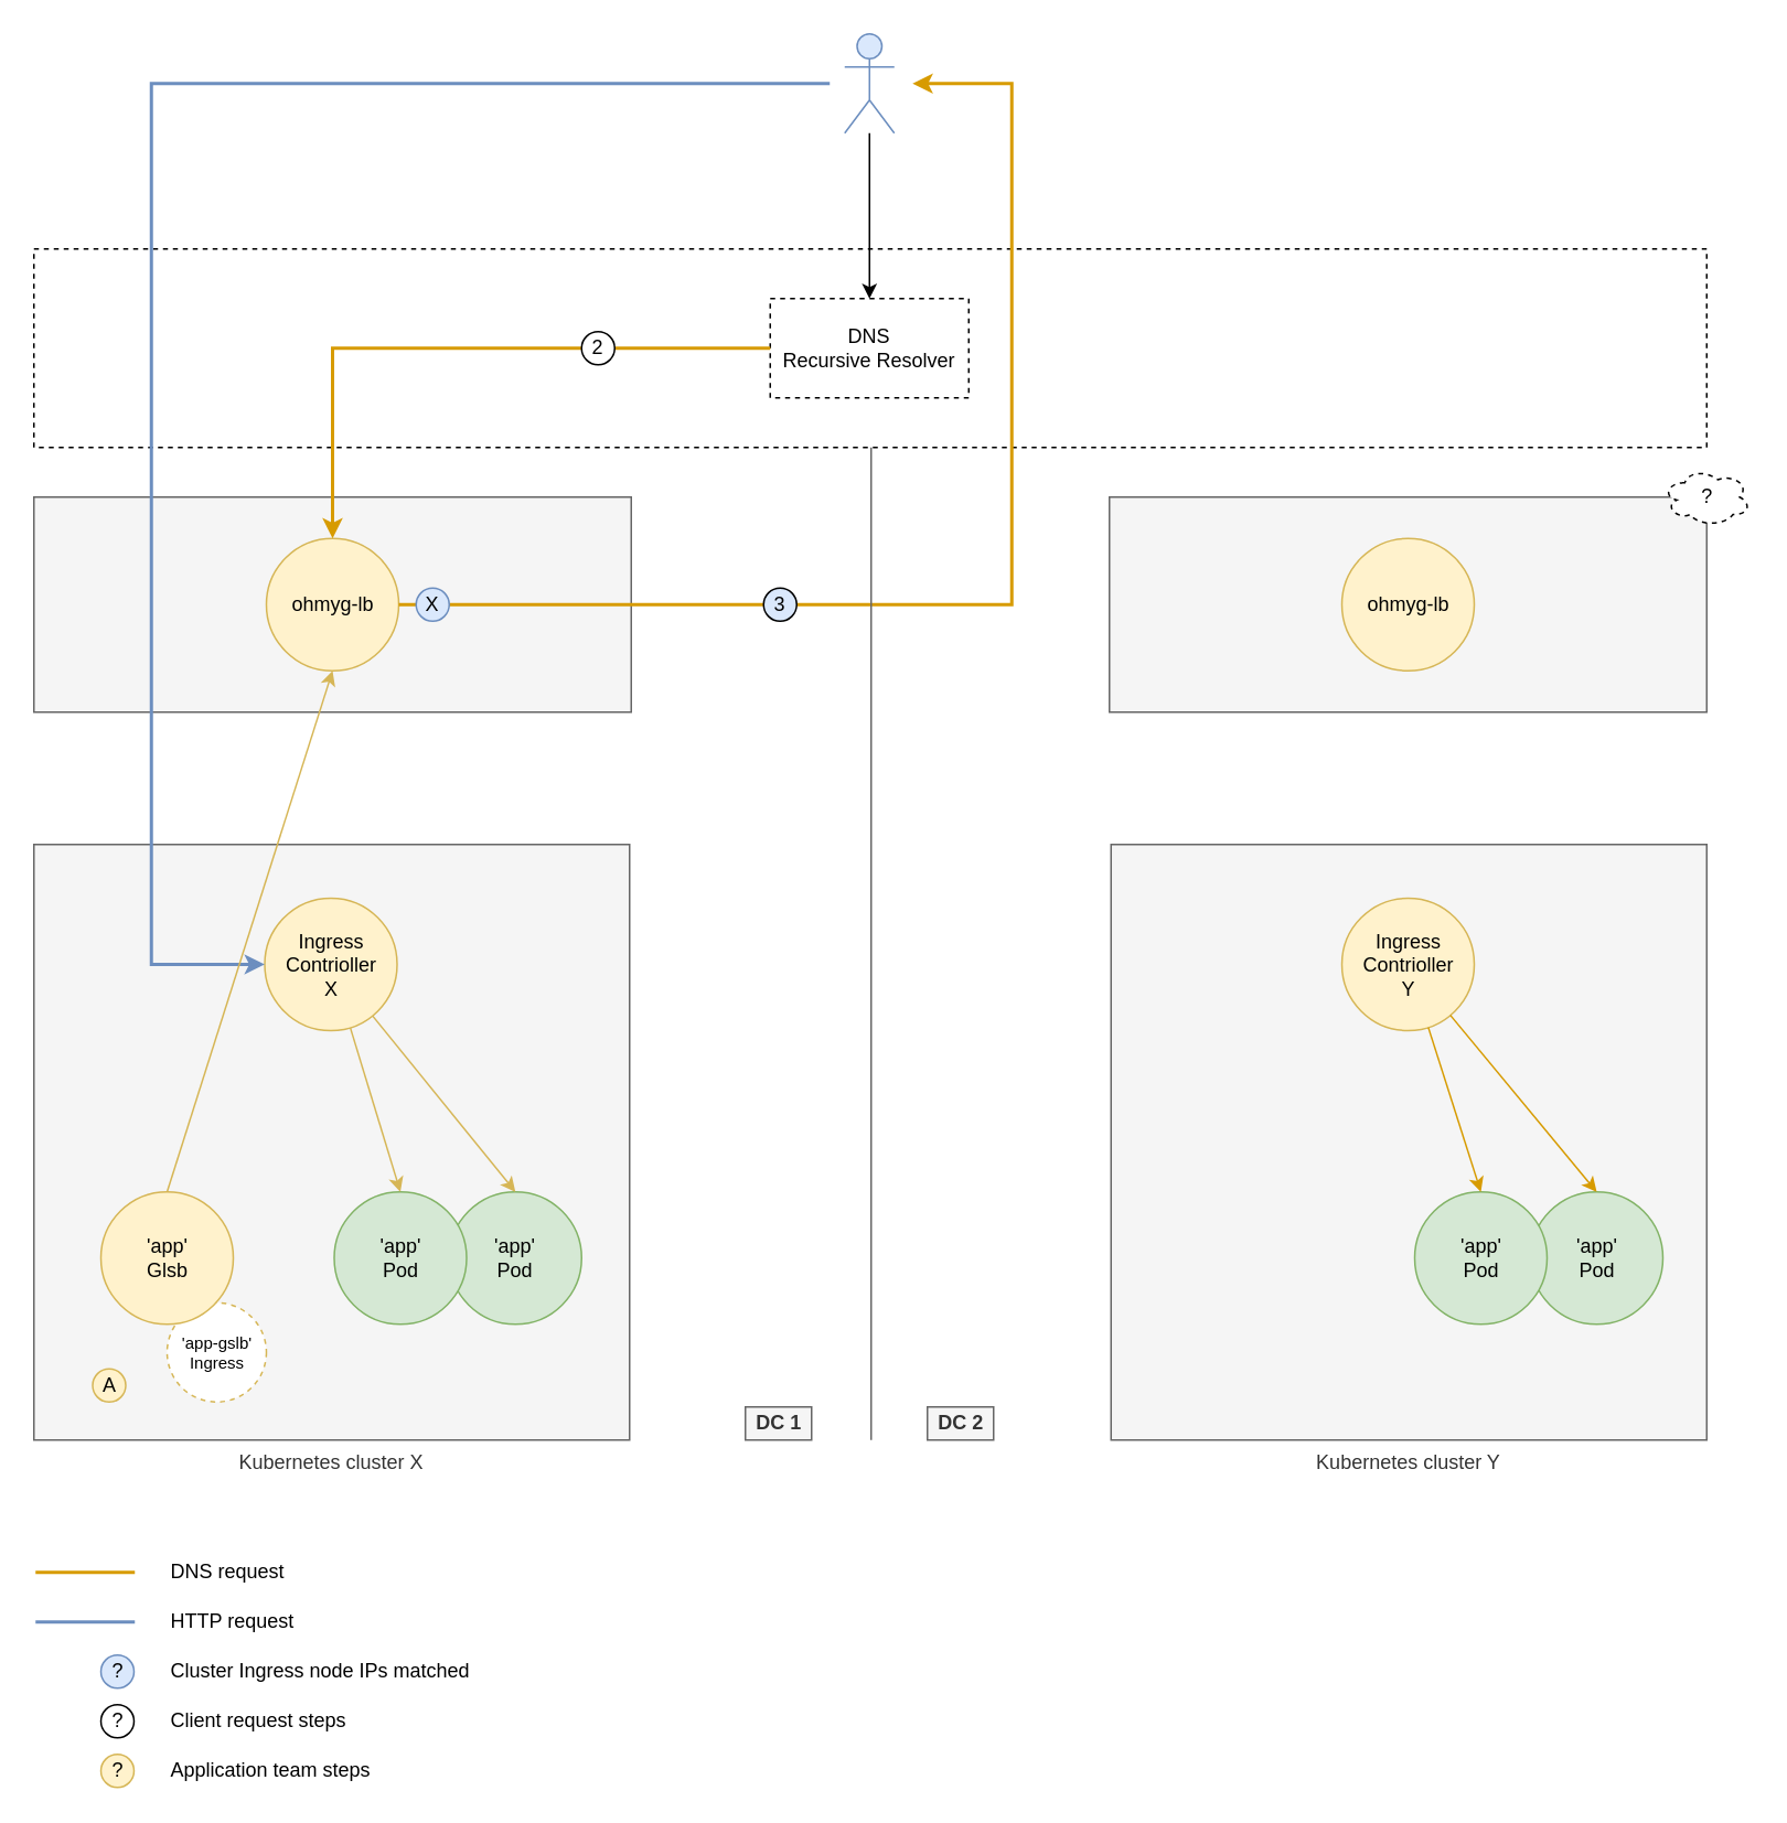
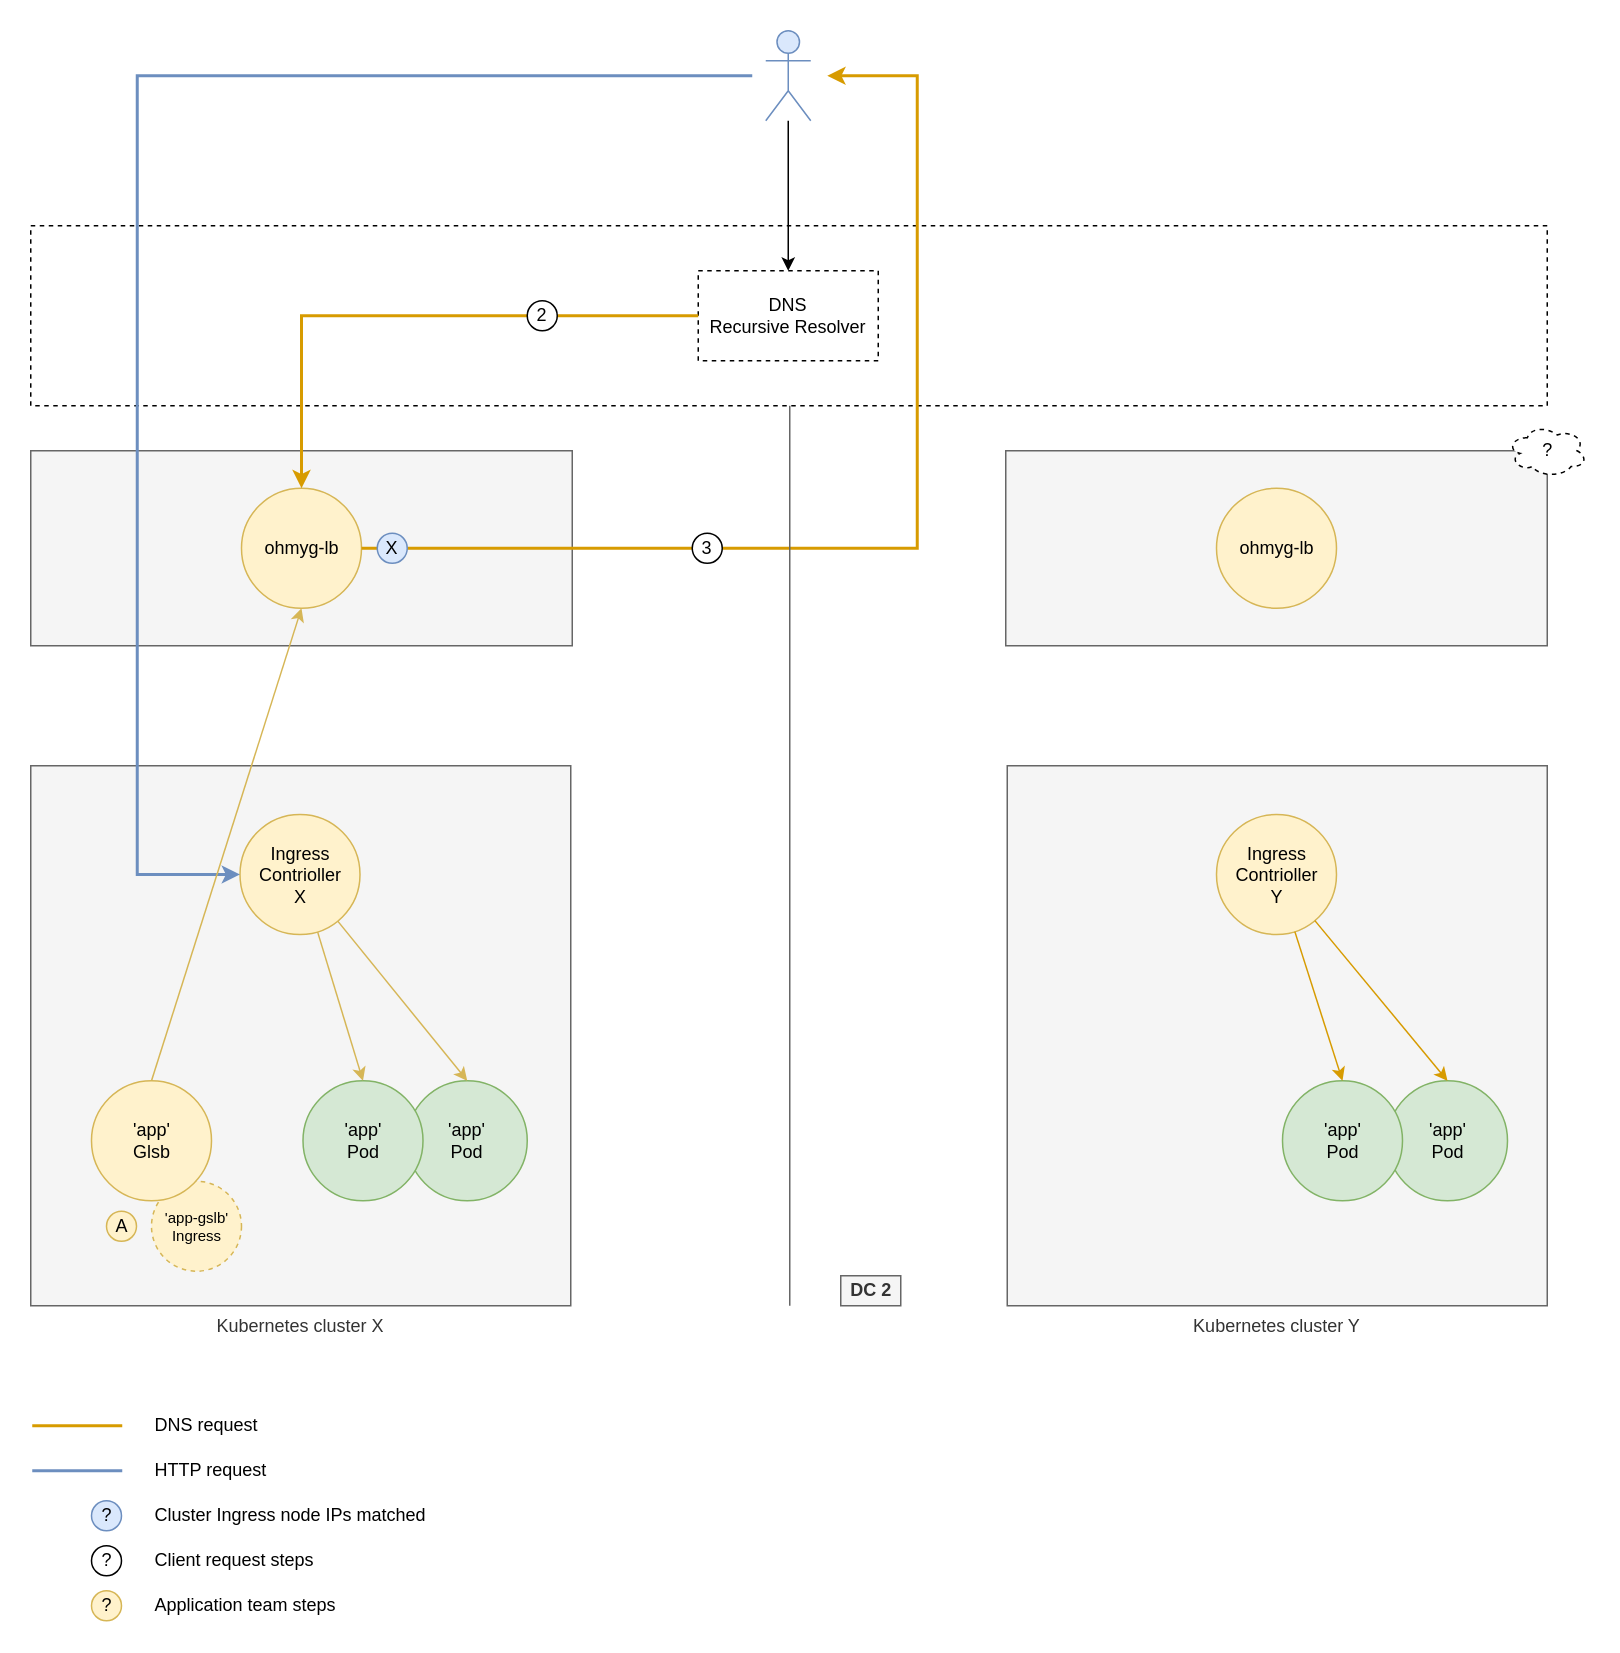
- <mxCell id="24" value="3" style="ellipse;whiteSpace=wrap;html=1;aspect=fixed;fillColor=#dae8fc;" parent="1" vertex="1"><mxGeometry x="461" y="355" width="20" height="20" as="geometry" /></mxCell>
+ <mxCell id="24" value="3" style="ellipse;whiteSpace=wrap;html=1;aspect=fixed;fillColor=#FFFFFF;" parent="1" vertex="1"><mxGeometry x="461" y="355" width="20" height="20" as="geometry" /></mxCell>
- <mxCell id="27" value="'app-gslb'&lt;br style=&quot;font-size: 10px;&quot;&gt;Ingress" style="ellipse;whiteSpace=wrap;html=1;aspect=fixed;fillColor=#ffffff;strokeColor=#d6b656;fontSize=10;dashed=1;" parent="1" vertex="1"><mxGeometry x="100.5" y="787" width="60" height="60" as="geometry" /></mxCell>
+ <mxCell id="27" value="'app-gslb'&lt;br style=&quot;font-size: 10px;&quot;&gt;Ingress" style="ellipse;whiteSpace=wrap;html=1;aspect=fixed;fillColor=#fff2cc;strokeColor=#d6b656;fontSize=10;dashed=1;" parent="1" vertex="1"><mxGeometry x="100.5" y="787" width="60" height="60" as="geometry" /></mxCell>
- <mxCell id="26" value="A" style="ellipse;whiteSpace=wrap;html=1;aspect=fixed;fillColor=#fff2cc;strokeColor=#d6b656;" parent="1" vertex="1"><mxGeometry x="55.5" y="827" width="20" height="20" as="geometry" /></mxCell>
+ <mxCell id="26" value="A" style="ellipse;whiteSpace=wrap;html=1;aspect=fixed;fillColor=#fff2cc;strokeColor=#d6b656;" parent="1" vertex="1"><mxGeometry x="70.5" y="807" width="20" height="20" as="geometry" /></mxCell>
- <mxCell id="22" value="DC 1" style="text;html=1;resizable=0;points=[];autosize=1;align=center;verticalAlign=top;spacingTop=-4;fontStyle=1;fillColor=#f5f5f5;strokeColor=#666666;fontColor=#333333;" parent="1" vertex="1"><mxGeometry x="450" y="850" width="40" height="20" as="geometry" /></mxCell>
